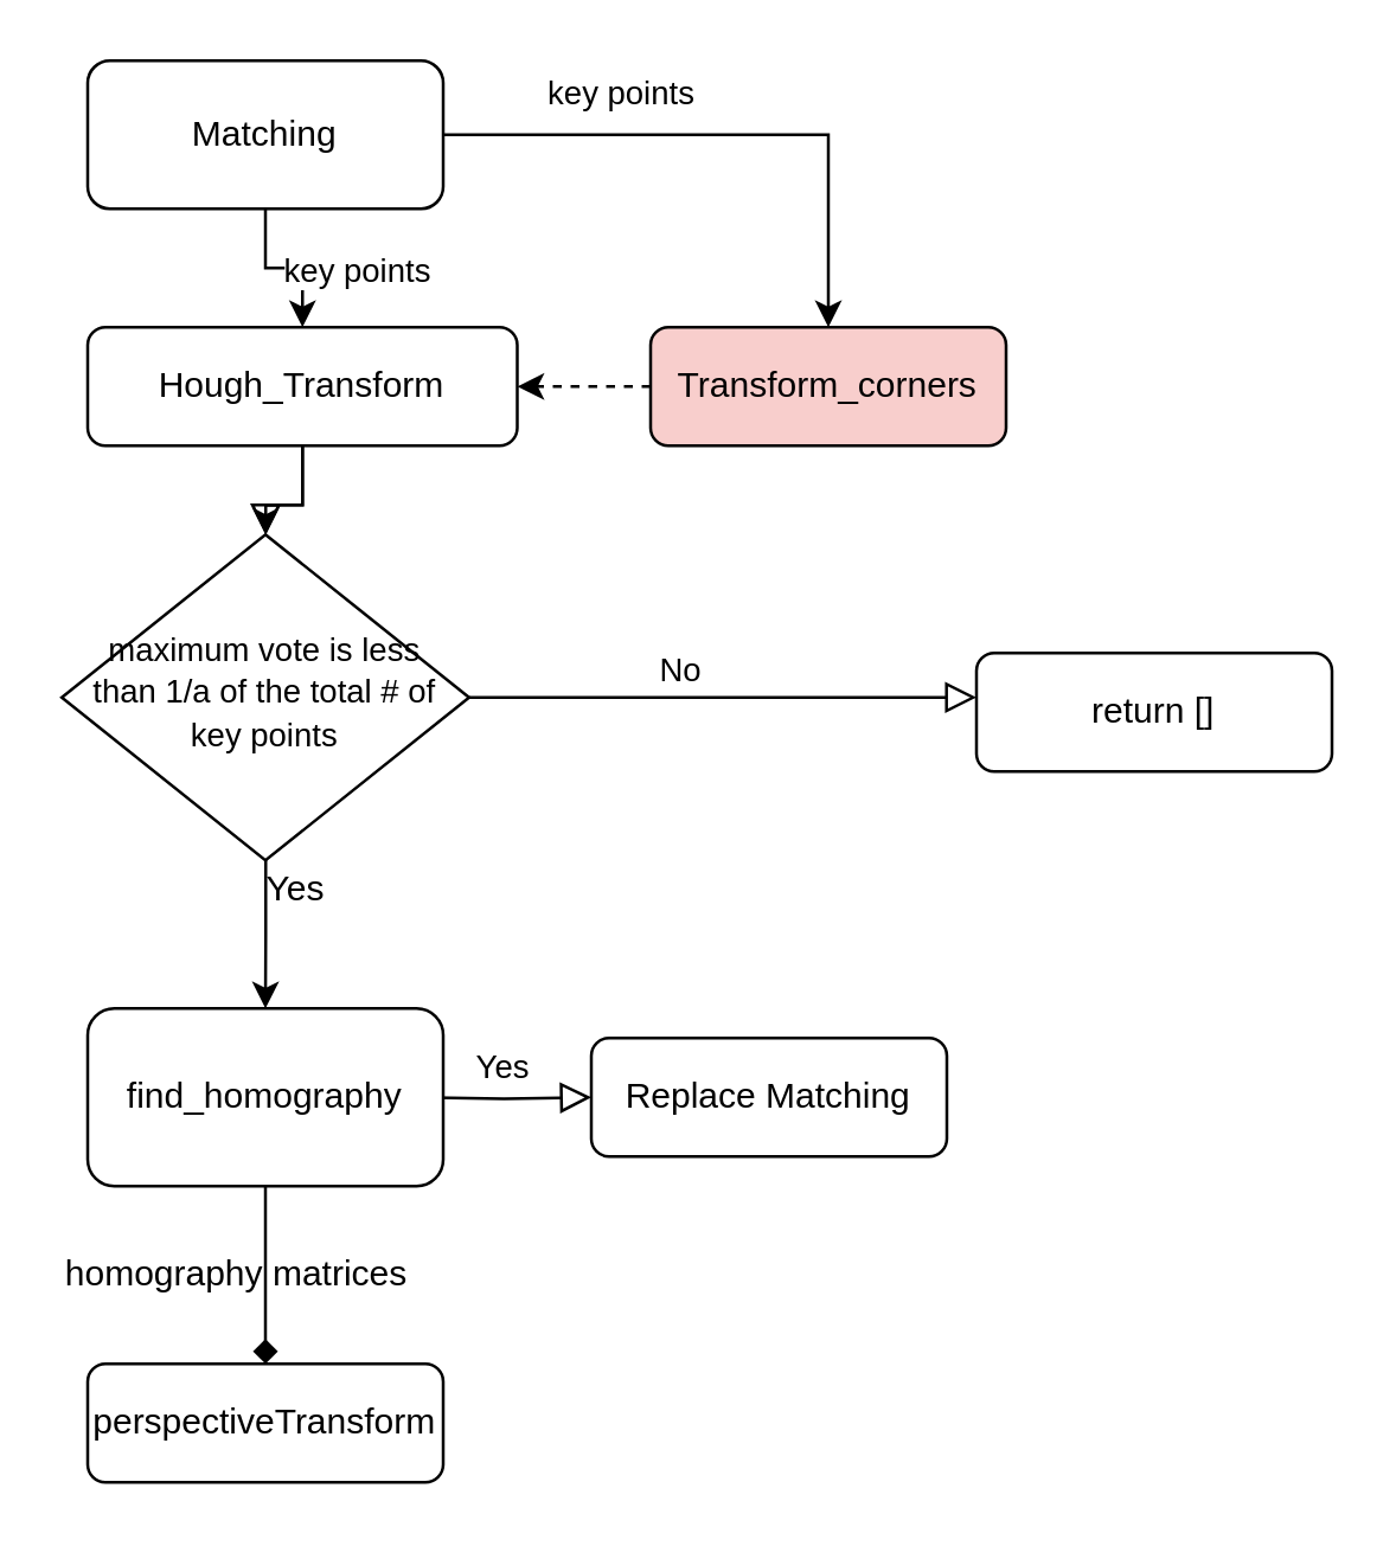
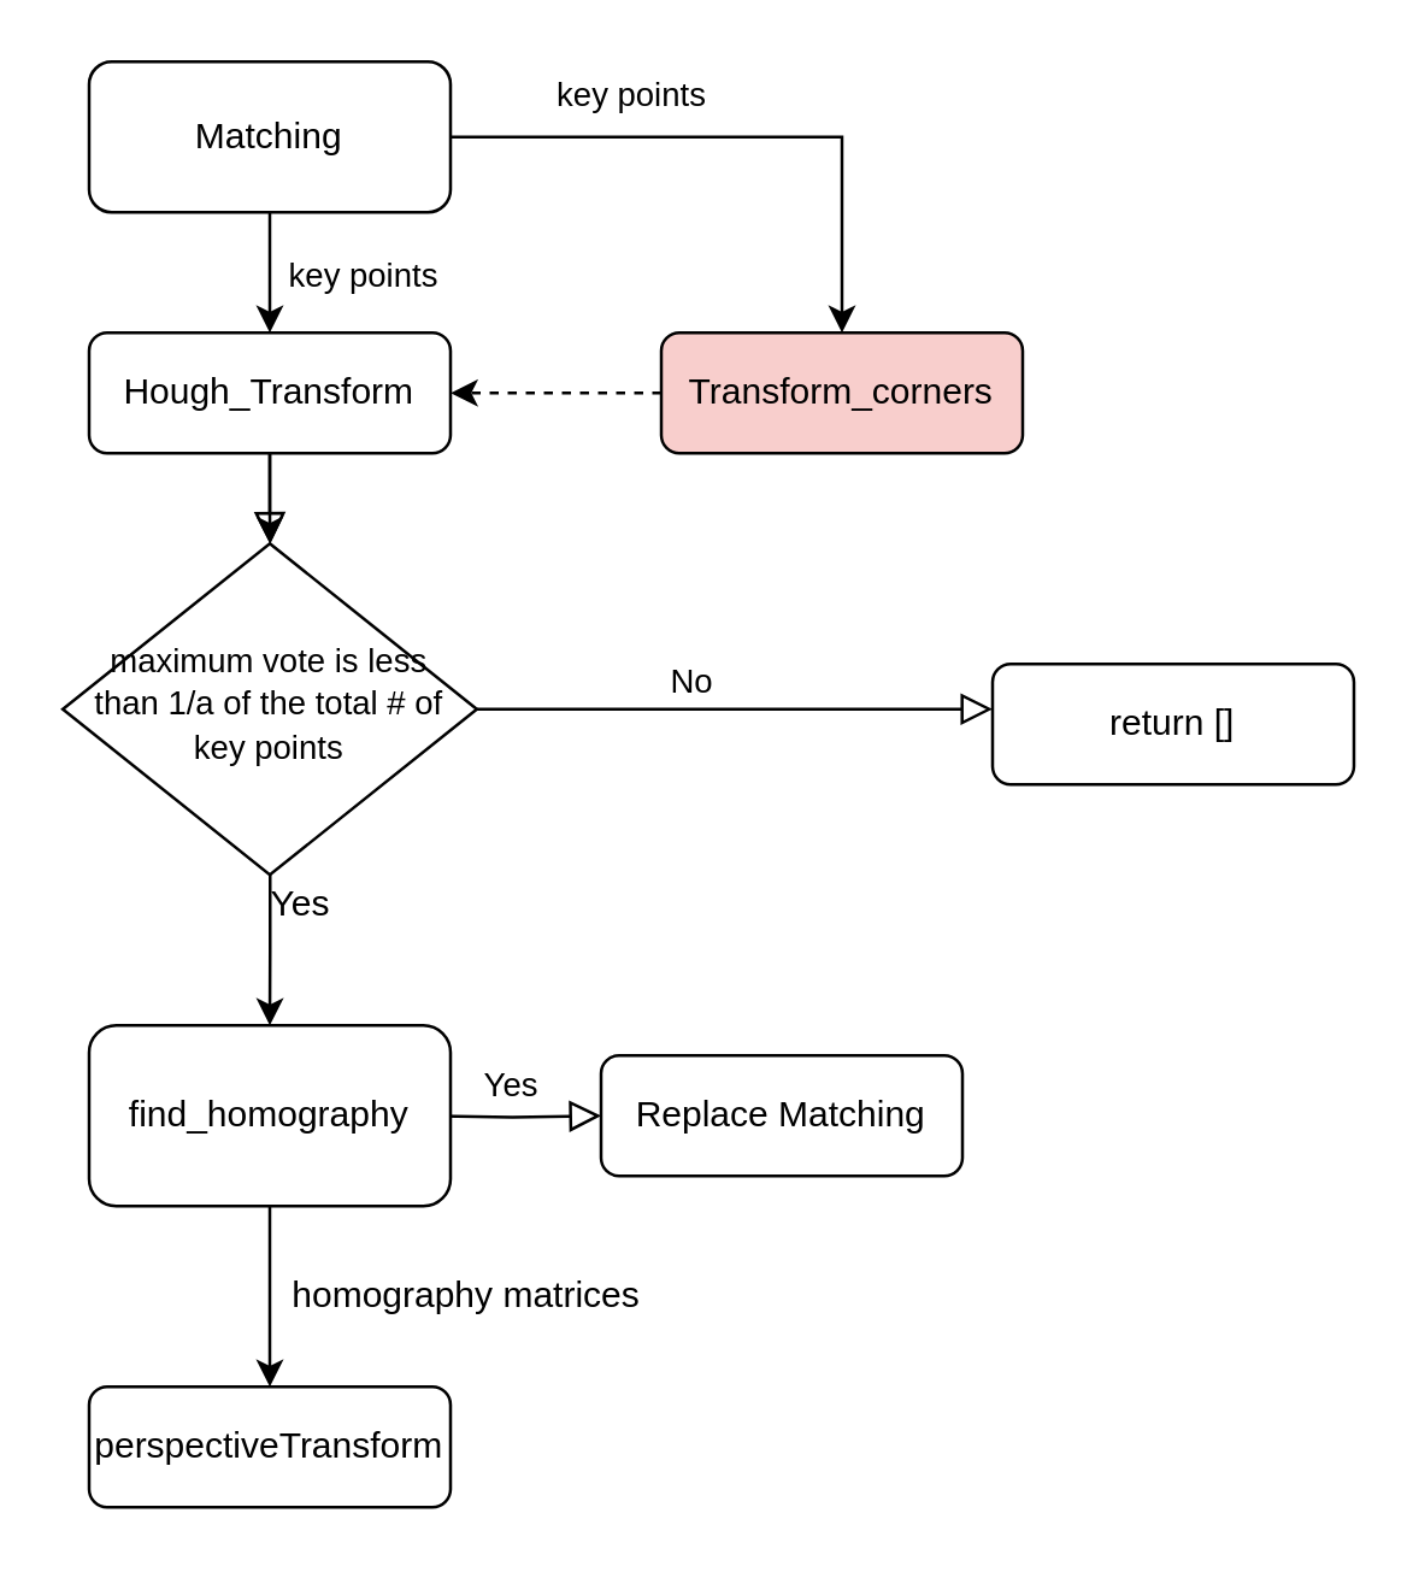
- <mxCell id="18" value="Hough_Transform" style="rounded=1;whiteSpace=wrap;html=1;fontSize=12;glass=0;strokeWidth=1;shadow=0;" vertex="1" parent="1"><mxGeometry x="29" y="110" width="145" height="40" as="geometry" /></mxCell>
+ <mxCell id="18" value="Hough_Transform" style="rounded=1;whiteSpace=wrap;html=1;fontSize=12;glass=0;strokeWidth=1;shadow=0;" vertex="1" parent="1"><mxGeometry x="29" y="110" width="120" height="40" as="geometry" /></mxCell>
- <mxCell id="23" value="homography&amp;nbsp;matrices" style="text;html=1;align=center;verticalAlign=middle;resizable=0;points=[];autosize=1;strokeColor=none;fillColor=none;" vertex="1" parent="1"><mxGeometry x="14" y="420" width="130" height="20" as="geometry" /></mxCell>
+ <mxCell id="23" value="homography&amp;nbsp;matrices" style="text;html=1;align=center;verticalAlign=middle;resizable=0;points=[];autosize=1;strokeColor=none;fillColor=none;" vertex="1" parent="1"><mxGeometry x="89" y="420" width="130" height="20" as="geometry" /></mxCell>
- <mxCell id="20" value="" style="edgeStyle=orthogonalEdgeStyle;rounded=0;orthogonalLoop=1;jettySize=auto;html=1;endArrow=diamond;" edge="1" parent="1" source="21" target="13"><mxGeometry relative="1" as="geometry" /></mxCell>
+ <mxCell id="20" value="" style="edgeStyle=orthogonalEdgeStyle;rounded=0;orthogonalLoop=1;jettySize=auto;html=1;" edge="1" parent="1" source="21" target="13"><mxGeometry relative="1" as="geometry" /></mxCell>
